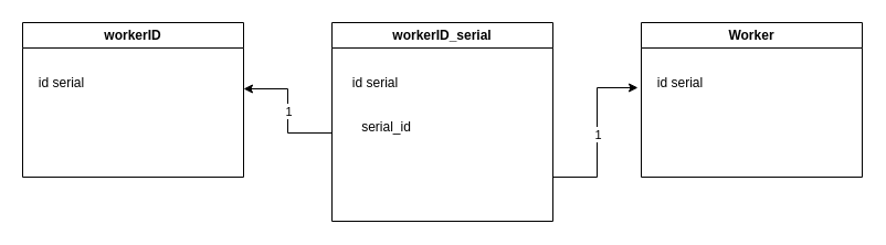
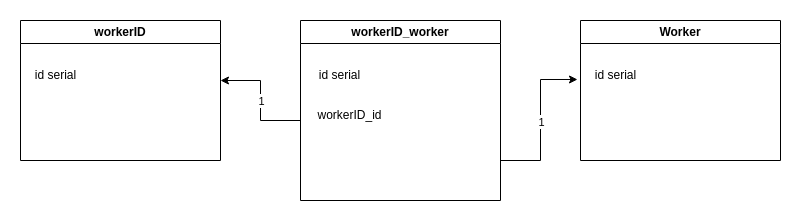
- <mxCell id="6" value="workerID_serial" style="swimlane;whiteSpace=wrap;html=1;" vertex="1" parent="1"><mxGeometry x="300" y="20" width="200" height="180" as="geometry" /></mxCell>
+ <mxCell id="6" value="workerID_worker" style="swimlane;whiteSpace=wrap;html=1;" vertex="1" parent="1"><mxGeometry x="300" y="20" width="200" height="180" as="geometry" /></mxCell>
- <mxCell id="8" value="serial_id" style="text;html=1;align=center;verticalAlign=middle;resizable=0;points=[];autosize=1;strokeColor=none;fillColor=none;" vertex="1" parent="6"><mxGeometry x="4" y="80" width="90" height="30" as="geometry" /></mxCell>
+ <mxCell id="8" value="workerID_id" style="text;html=1;align=center;verticalAlign=middle;resizable=0;points=[];autosize=1;strokeColor=none;fillColor=none;" vertex="1" parent="6"><mxGeometry x="4" y="80" width="90" height="30" as="geometry" /></mxCell>
